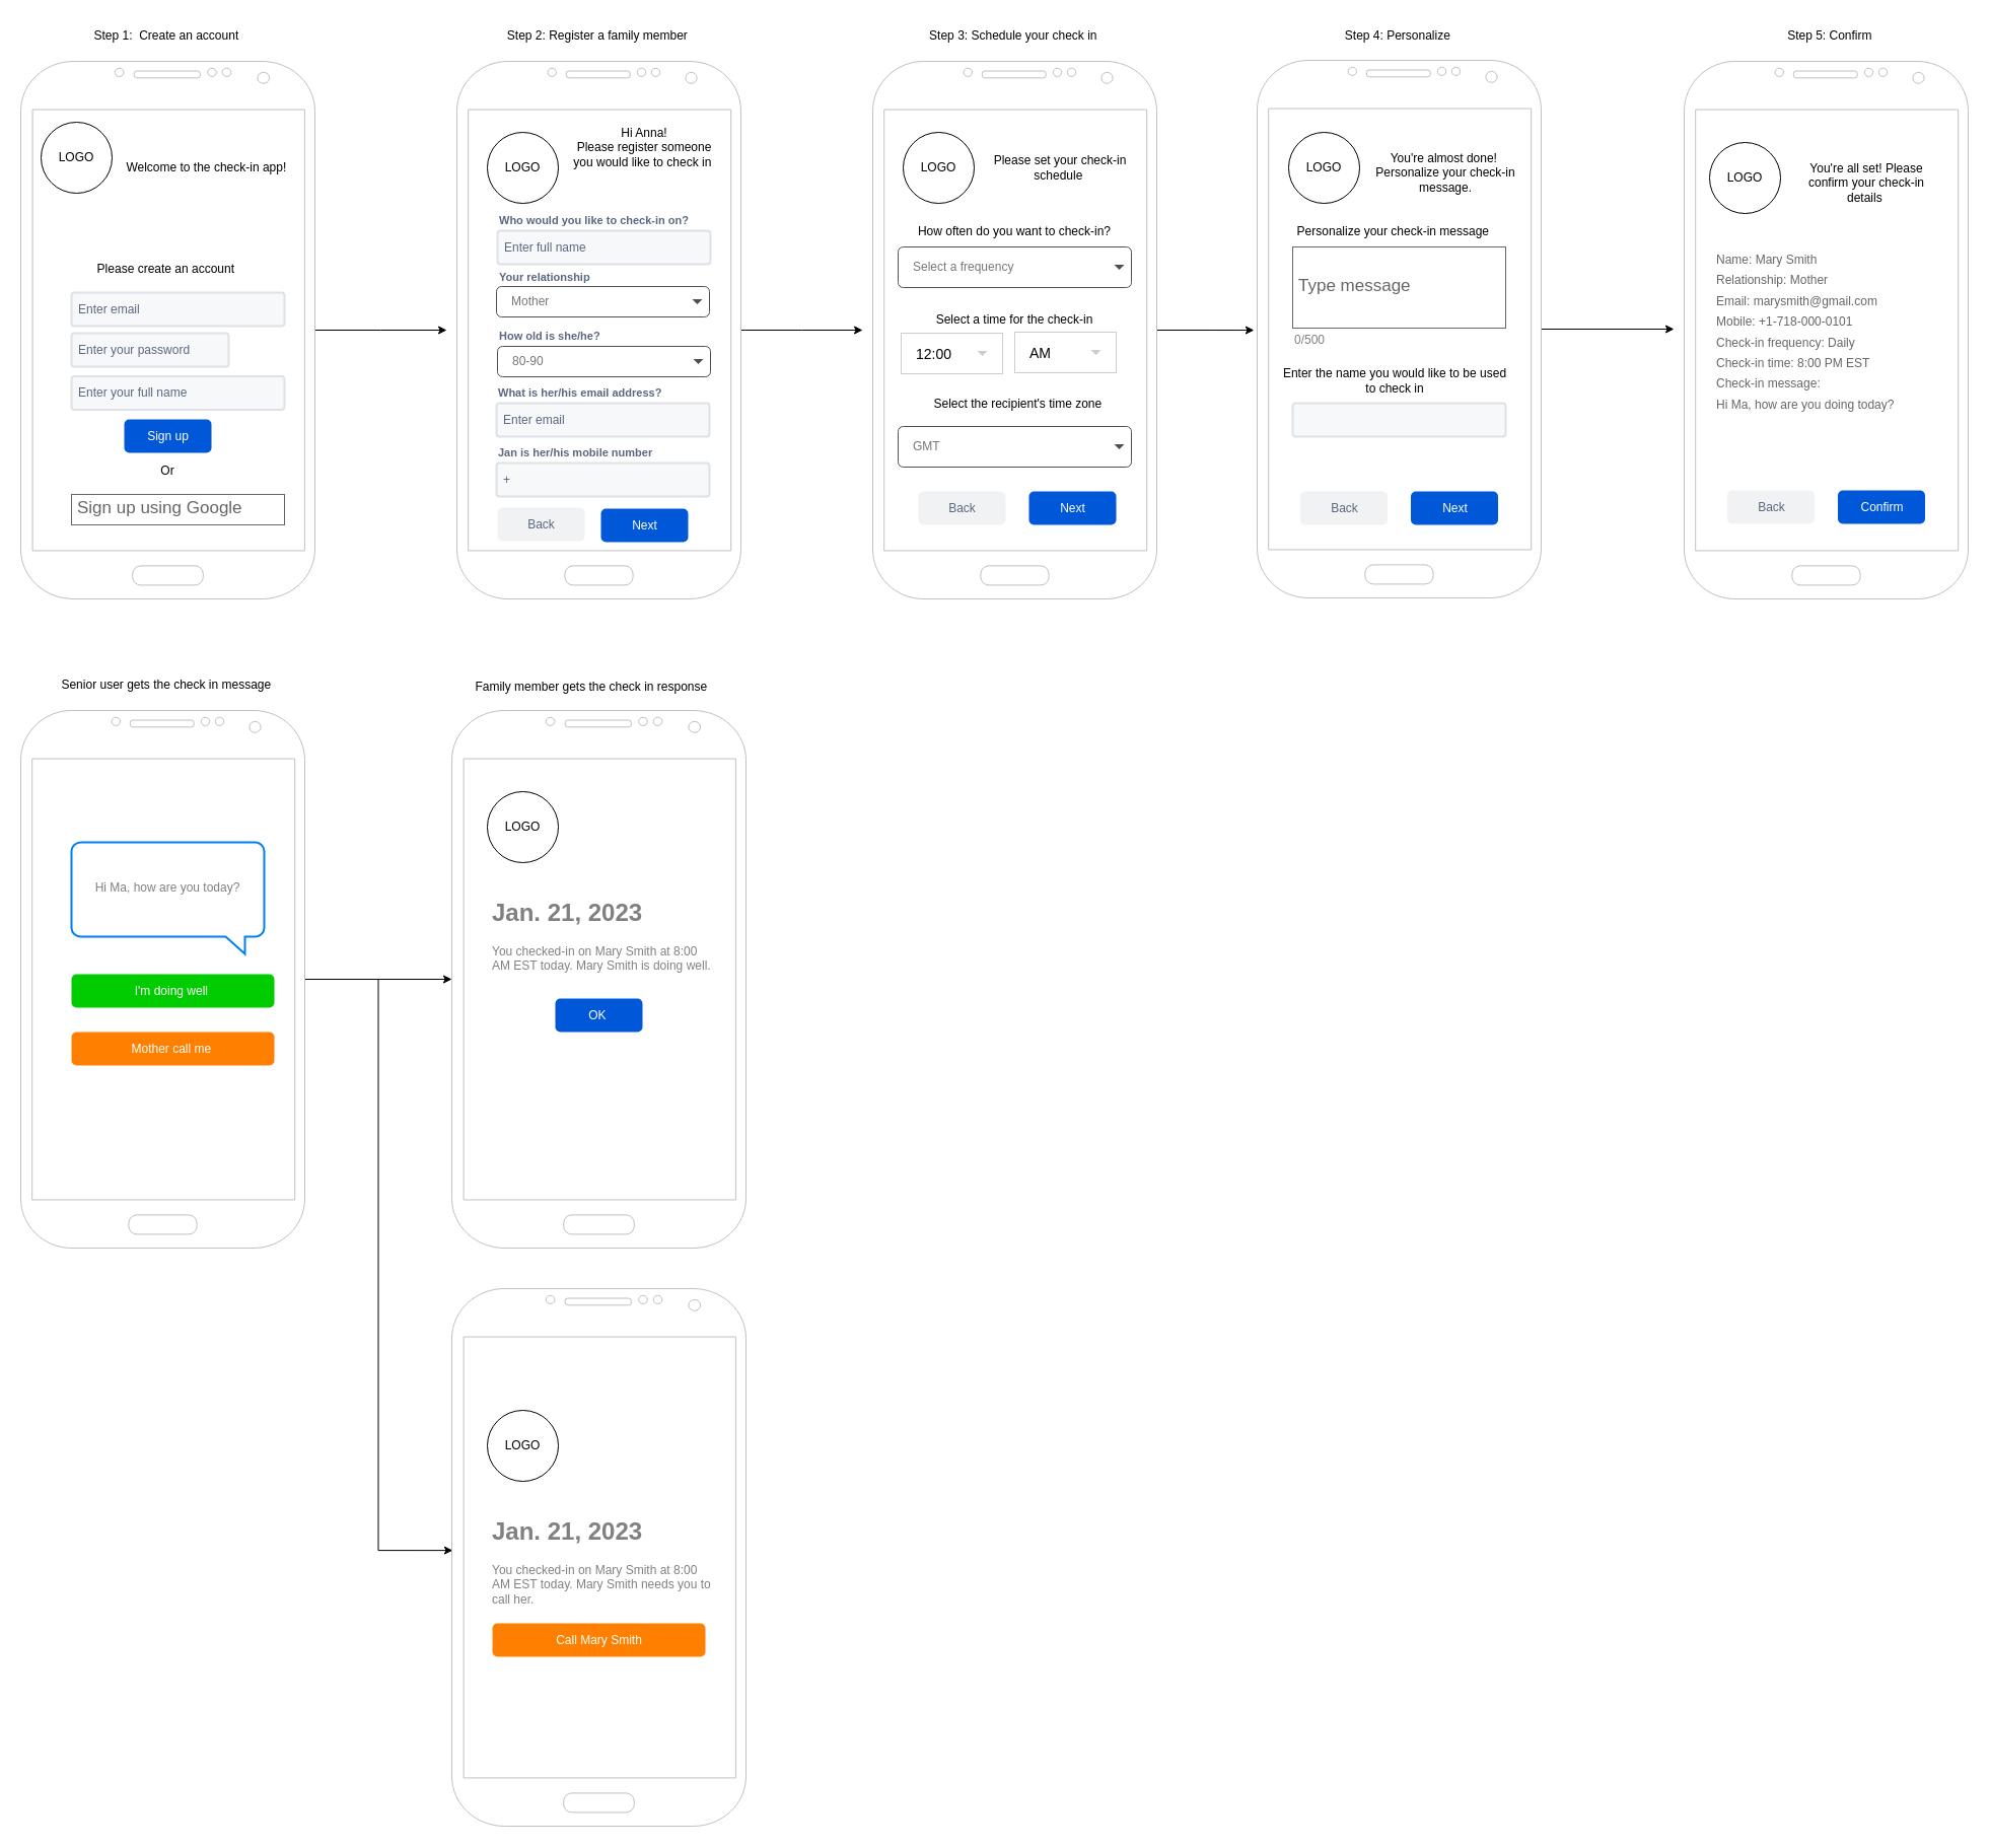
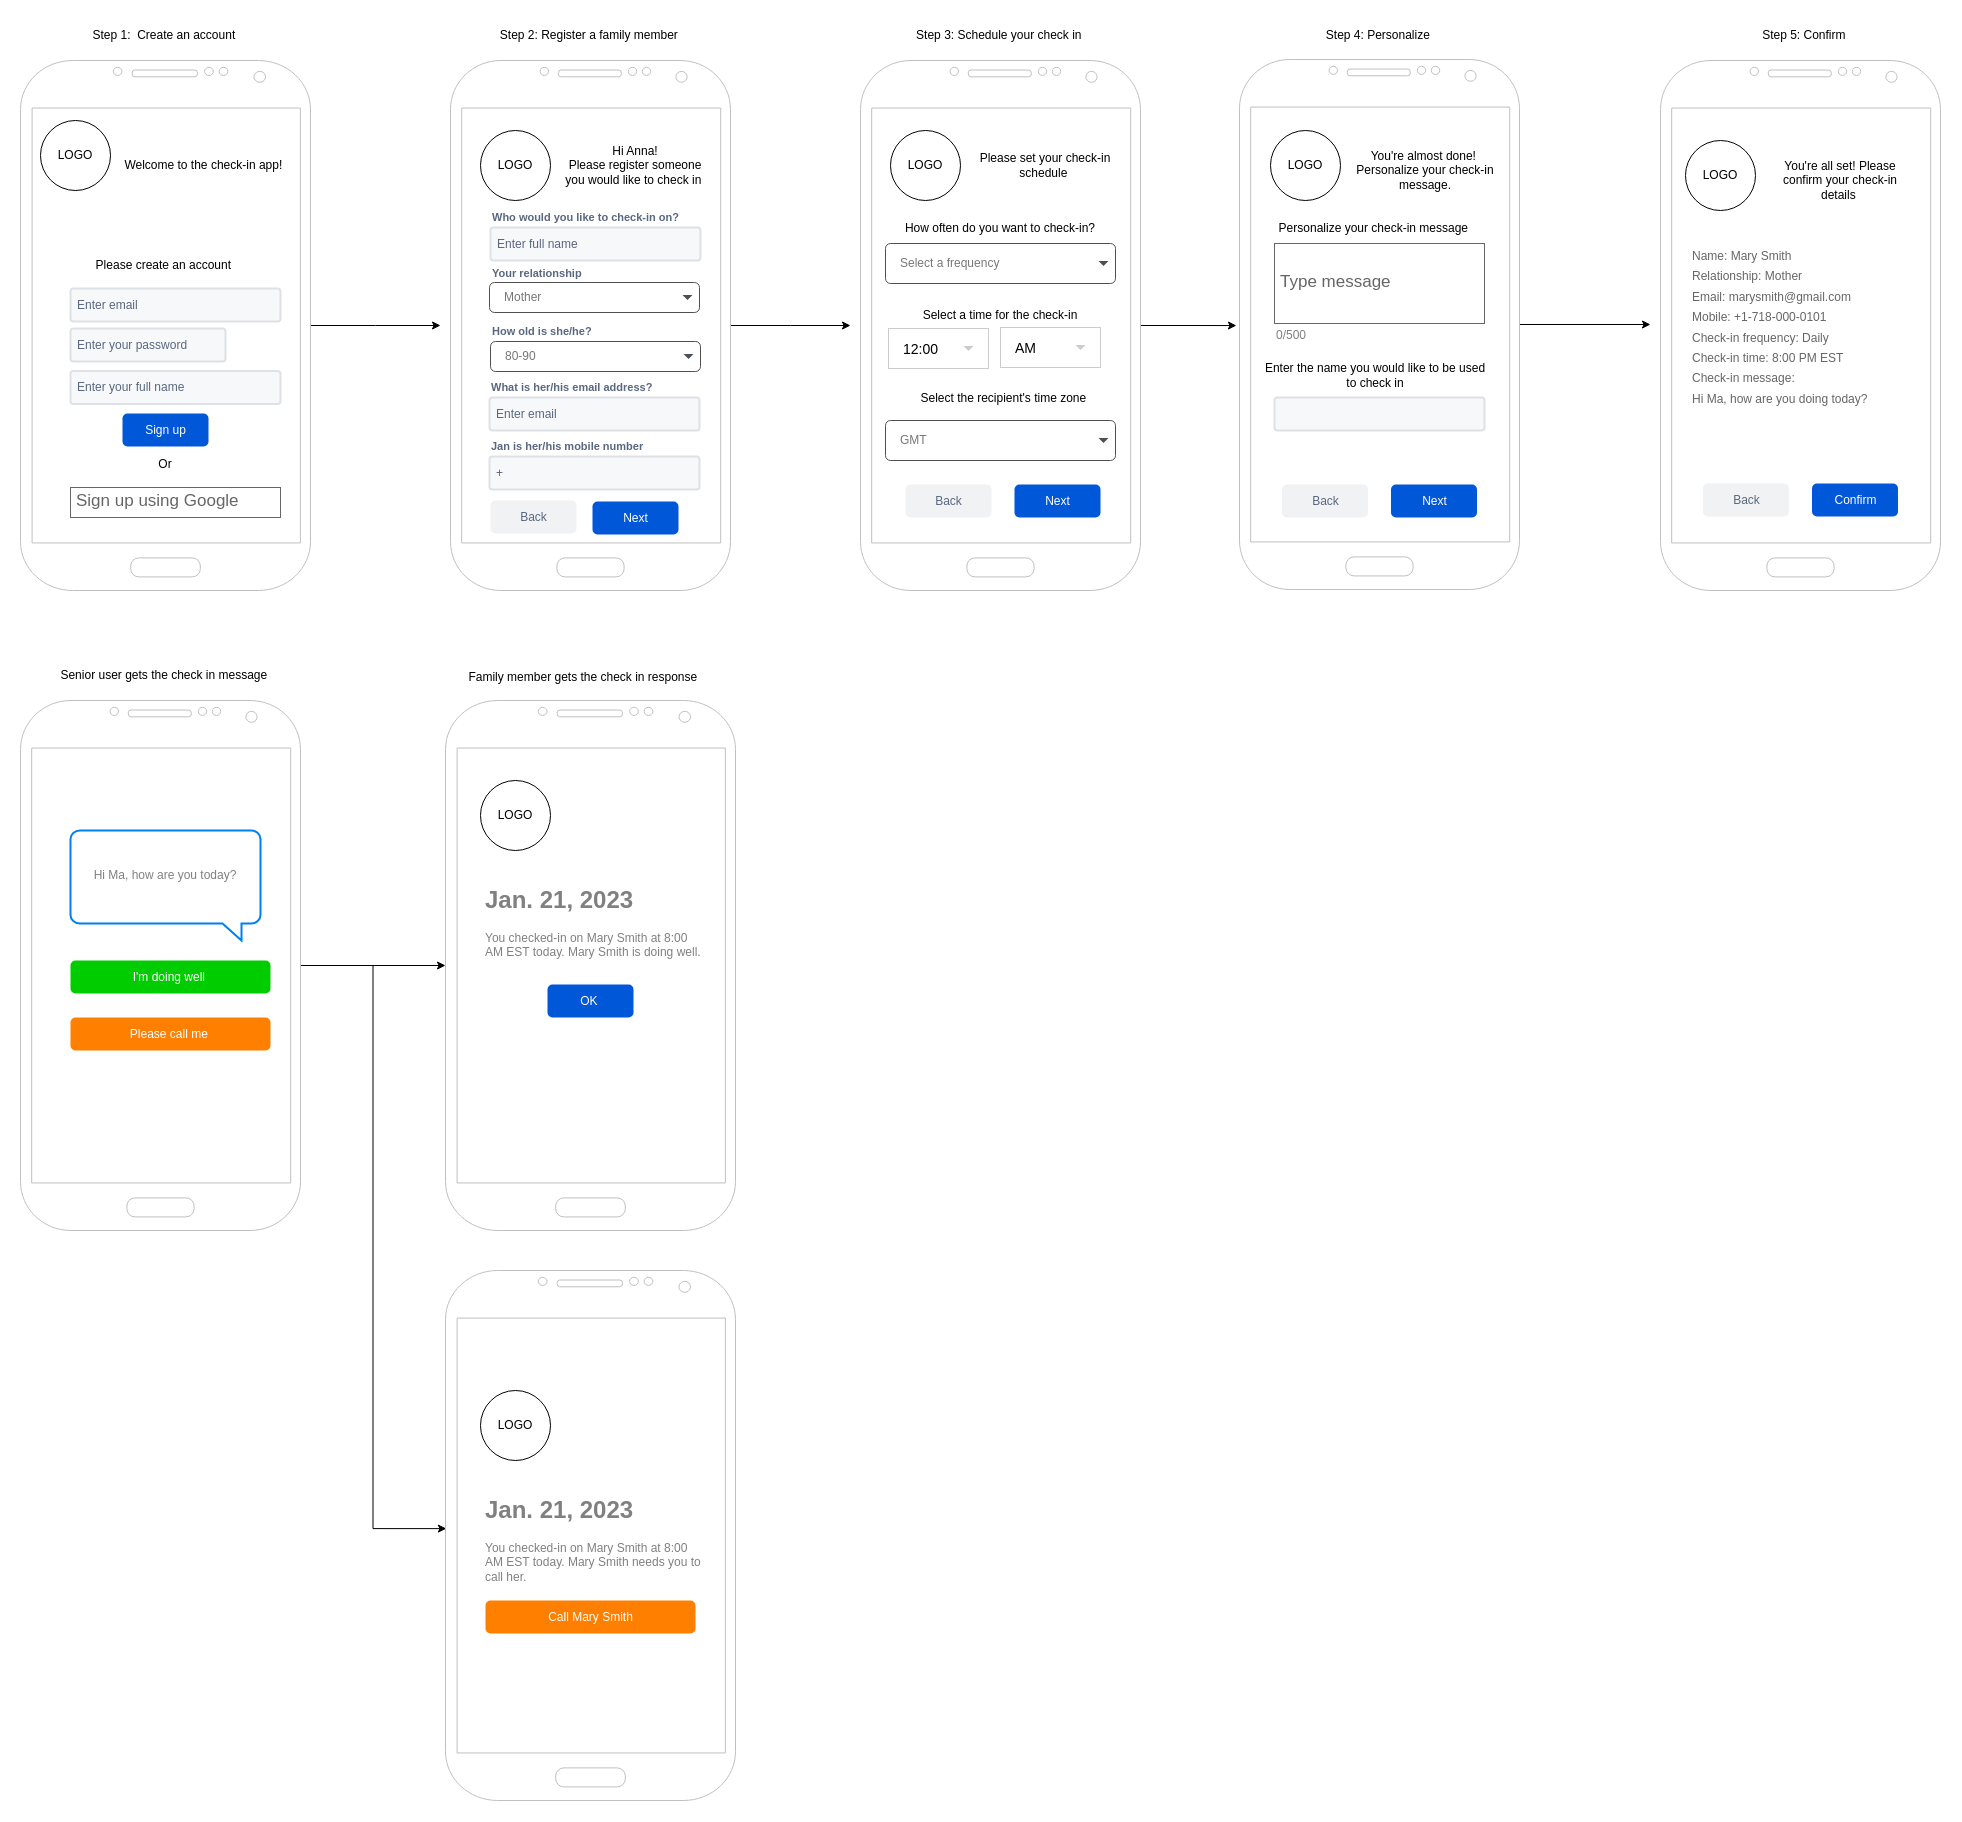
- <mxCell id="14" value="Hi Anna!&lt;br&gt;Please register someone you would like to check in&amp;nbsp;" style="text;html=1;strokeColor=none;fillColor=none;align=center;verticalAlign=middle;whiteSpace=wrap;rounded=0;" parent="1" vertex="1"><mxGeometry x="560" y="120" width="150" height="50" as="geometry" /></mxCell>
+ <mxCell id="14" value="Hi Anna!&lt;br&gt;Please register someone you would like to check in&amp;nbsp;" style="text;html=1;strokeColor=none;fillColor=none;align=center;verticalAlign=middle;whiteSpace=wrap;rounded=0;" parent="1" vertex="1"><mxGeometry x="560" y="140" width="150" height="50" as="geometry" /></mxCell>
- <mxCell id="79" value="Mother call me&amp;nbsp;" style="rounded=1;fillColor=#FF8000;strokeColor=none;html=1;fontColor=#ffffff;align=center;verticalAlign=middle;fontStyle=0;fontSize=12;sketch=0;labelBackgroundColor=none;" vertex="1" parent="1"><mxGeometry x="70" y="1017" width="200" height="33" as="geometry" /></mxCell>
+ <mxCell id="79" value="Please call me&amp;nbsp;" style="rounded=1;fillColor=#FF8000;strokeColor=none;html=1;fontColor=#ffffff;align=center;verticalAlign=middle;fontStyle=0;fontSize=12;sketch=0;labelBackgroundColor=none;" vertex="1" parent="1"><mxGeometry x="70" y="1017" width="200" height="33" as="geometry" /></mxCell>
